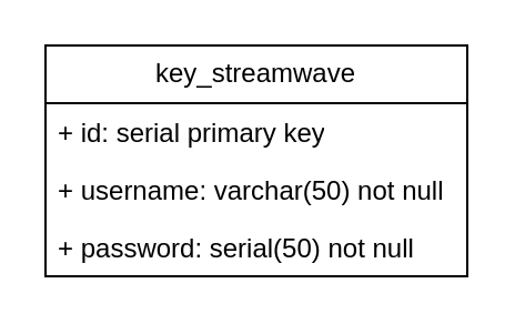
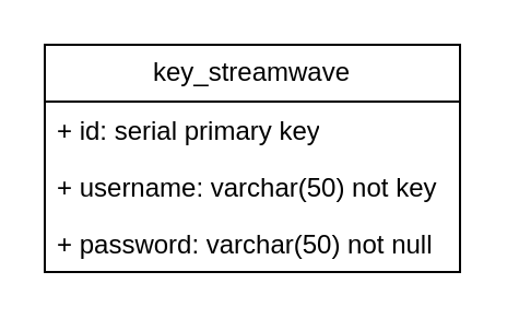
- <mxCell id="4" value="+ username:&amp;nbsp;varchar(50) not null" style="text;strokeColor=none;fillColor=none;align=left;verticalAlign=top;spacingLeft=4;spacingRight=4;overflow=hidden;rotatable=0;points=[[0,0.5],[1,0.5]];portConstraint=eastwest;whiteSpace=wrap;html=1;" vertex="1" parent="2"><mxGeometry y="52" width="190" height="26" as="geometry" /></mxCell>
+ <mxCell id="4" value="+ username:&amp;nbsp;varchar(50) not key" style="text;strokeColor=none;fillColor=none;align=left;verticalAlign=top;spacingLeft=4;spacingRight=4;overflow=hidden;rotatable=0;points=[[0,0.5],[1,0.5]];portConstraint=eastwest;whiteSpace=wrap;html=1;" vertex="1" parent="2"><mxGeometry y="52" width="190" height="26" as="geometry" /></mxCell>
- <mxCell id="5" value="+ password: serial(50) not null" style="text;strokeColor=none;fillColor=none;align=left;verticalAlign=top;spacingLeft=4;spacingRight=4;overflow=hidden;rotatable=0;points=[[0,0.5],[1,0.5]];portConstraint=eastwest;whiteSpace=wrap;html=1;" vertex="1" parent="2"><mxGeometry y="78" width="190" height="26" as="geometry" /></mxCell>
+ <mxCell id="5" value="+ password: varchar(50) not null" style="text;strokeColor=none;fillColor=none;align=left;verticalAlign=top;spacingLeft=4;spacingRight=4;overflow=hidden;rotatable=0;points=[[0,0.5],[1,0.5]];portConstraint=eastwest;whiteSpace=wrap;html=1;" vertex="1" parent="2"><mxGeometry y="78" width="190" height="26" as="geometry" /></mxCell>
